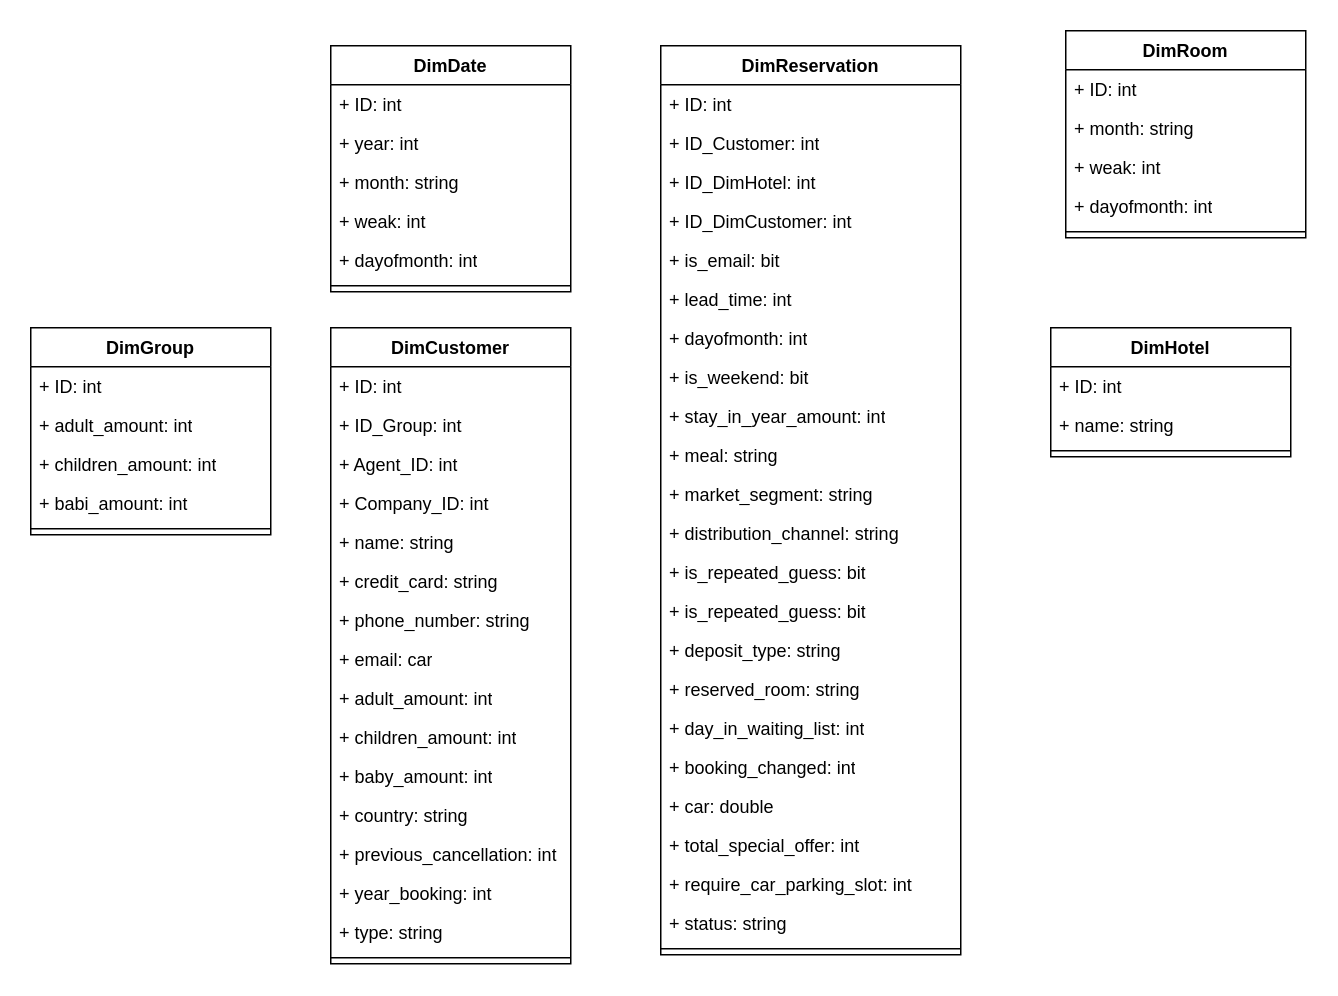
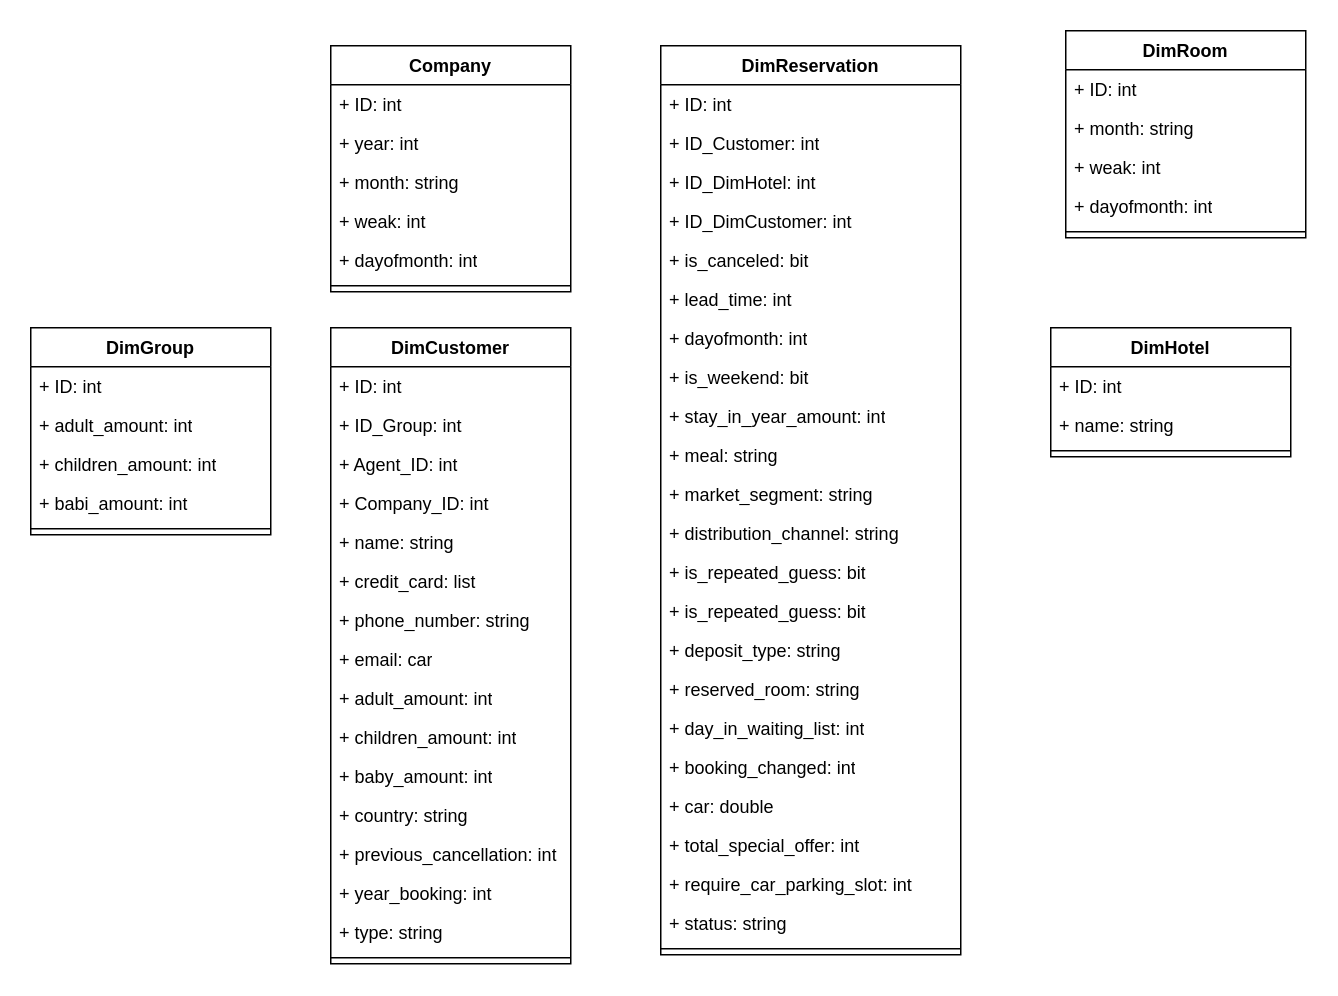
- <mxCell id="2" value="DimDate" style="swimlane;fontStyle=1;align=center;verticalAlign=top;childLayout=stackLayout;horizontal=1;startSize=26;horizontalStack=0;resizeParent=1;resizeParentMax=0;resizeLast=0;collapsible=1;marginBottom=0;whiteSpace=wrap;html=1;" parent="1" vertex="1"><mxGeometry x="220" y="30" width="160" height="164" as="geometry" /></mxCell>
+ <mxCell id="2" value="Company" style="swimlane;fontStyle=1;align=center;verticalAlign=top;childLayout=stackLayout;horizontal=1;startSize=26;horizontalStack=0;resizeParent=1;resizeParentMax=0;resizeLast=0;collapsible=1;marginBottom=0;whiteSpace=wrap;html=1;" parent="1" vertex="1"><mxGeometry x="220" y="30" width="160" height="164" as="geometry" /></mxCell>
- <mxCell id="14" value="+ is_email: bit" style="text;strokeColor=none;fillColor=none;align=left;verticalAlign=top;spacingLeft=4;spacingRight=4;overflow=hidden;rotatable=0;points=[[0,0.5],[1,0.5]];portConstraint=eastwest;whiteSpace=wrap;html=1;" vertex="1" parent="9"><mxGeometry y="130" width="200" height="26" as="geometry" /></mxCell>
+ <mxCell id="14" value="+ is_canceled: bit" style="text;strokeColor=none;fillColor=none;align=left;verticalAlign=top;spacingLeft=4;spacingRight=4;overflow=hidden;rotatable=0;points=[[0,0.5],[1,0.5]];portConstraint=eastwest;whiteSpace=wrap;html=1;" vertex="1" parent="9"><mxGeometry y="130" width="200" height="26" as="geometry" /></mxCell>
- <mxCell id="43" value="+ credit_card: string" style="text;strokeColor=none;fillColor=none;align=left;verticalAlign=top;spacingLeft=4;spacingRight=4;overflow=hidden;rotatable=0;points=[[0,0.5],[1,0.5]];portConstraint=eastwest;whiteSpace=wrap;html=1;" vertex="1" parent="37"><mxGeometry y="156" width="160" height="26" as="geometry" /></mxCell>
+ <mxCell id="43" value="+ credit_card: list" style="text;strokeColor=none;fillColor=none;align=left;verticalAlign=top;spacingLeft=4;spacingRight=4;overflow=hidden;rotatable=0;points=[[0,0.5],[1,0.5]];portConstraint=eastwest;whiteSpace=wrap;html=1;" vertex="1" parent="37"><mxGeometry y="156" width="160" height="26" as="geometry" /></mxCell>
